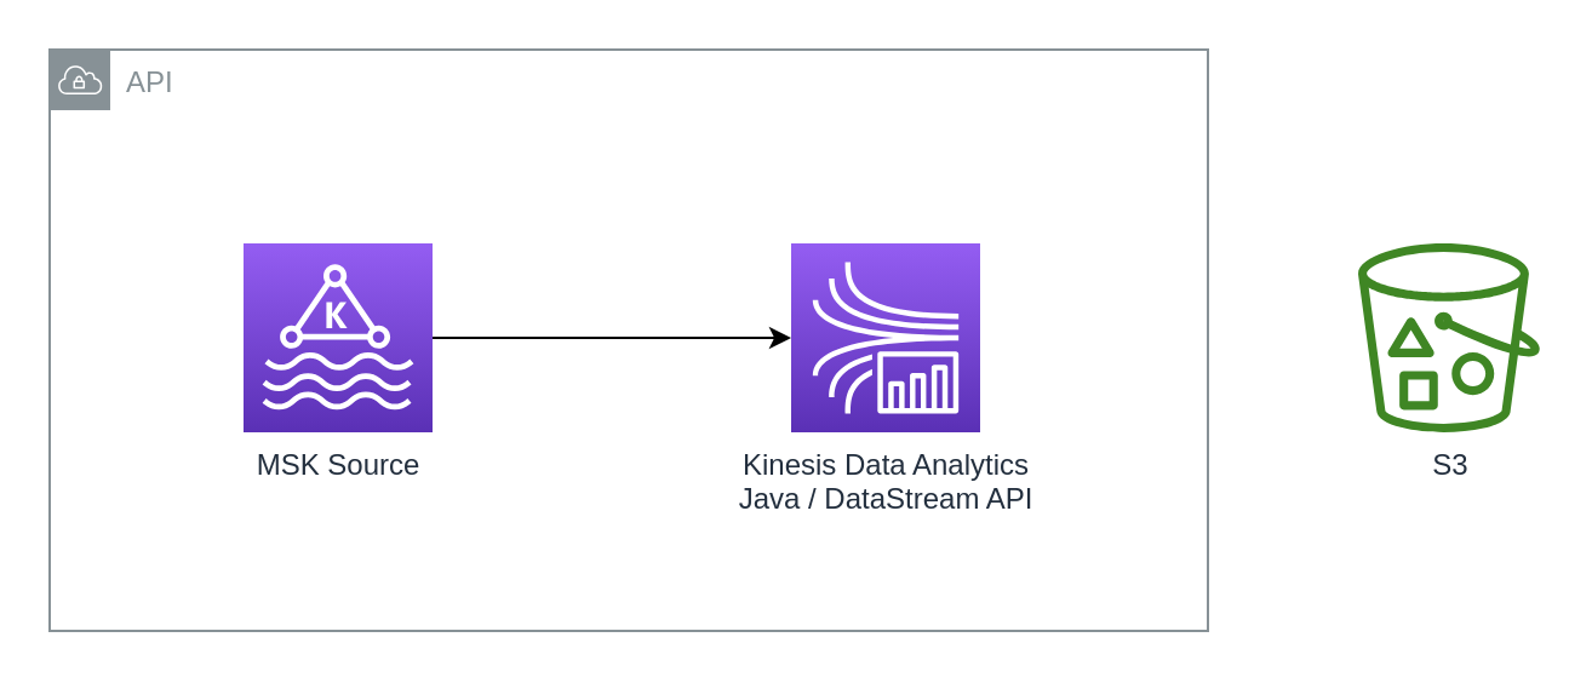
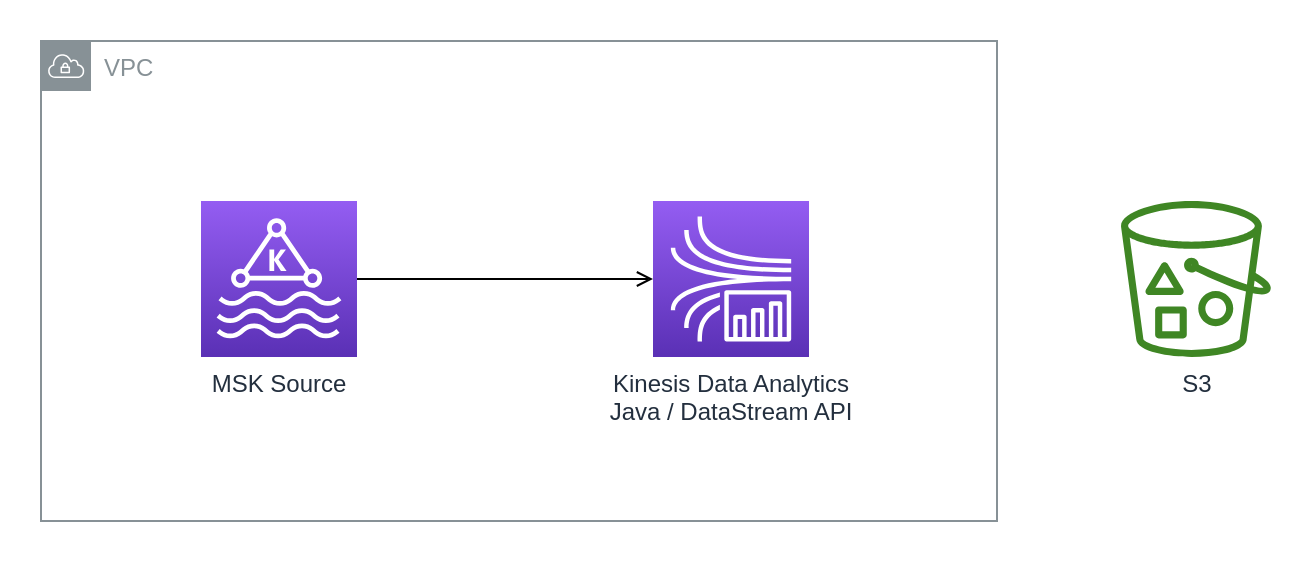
- <mxCell id="2" value="API" style="sketch=0;outlineConnect=0;gradientColor=none;html=1;whiteSpace=wrap;fontSize=12;fontStyle=0;shape=mxgraph.aws4.group;grIcon=mxgraph.aws4.group_vpc;strokeColor=#879196;fillColor=none;verticalAlign=top;align=left;spacingLeft=30;fontColor=#879196;dashed=0;" parent="1" vertex="1"><mxGeometry x="20" y="20" width="478" height="240" as="geometry" /></mxCell>
+ <mxCell id="2" value="VPC" style="sketch=0;outlineConnect=0;gradientColor=none;html=1;whiteSpace=wrap;fontSize=12;fontStyle=0;shape=mxgraph.aws4.group;grIcon=mxgraph.aws4.group_vpc;strokeColor=#879196;fillColor=none;verticalAlign=top;align=left;spacingLeft=30;fontColor=#879196;dashed=0;" parent="1" vertex="1"><mxGeometry x="20" y="20" width="478" height="240" as="geometry" /></mxCell>
- <mxCell id="4" style="edgeStyle=orthogonalEdgeStyle;rounded=0;orthogonalLoop=1;jettySize=auto;html=1;exitX=1;exitY=0.5;exitDx=0;exitDy=0;exitPerimeter=0;entryX=0;entryY=0.5;entryDx=0;entryDy=0;entryPerimeter=0;" parent="1" source="5" target="3" edge="1"><mxGeometry relative="1" as="geometry" /></mxCell>
+ <mxCell id="4" style="edgeStyle=orthogonalEdgeStyle;rounded=0;orthogonalLoop=1;jettySize=auto;html=1;exitX=1;exitY=0.5;exitDx=0;exitDy=0;exitPerimeter=0;entryX=0;entryY=0.5;entryDx=0;entryDy=0;entryPerimeter=0;endArrow=open;" parent="1" source="5" target="3" edge="1"><mxGeometry relative="1" as="geometry" /></mxCell>
